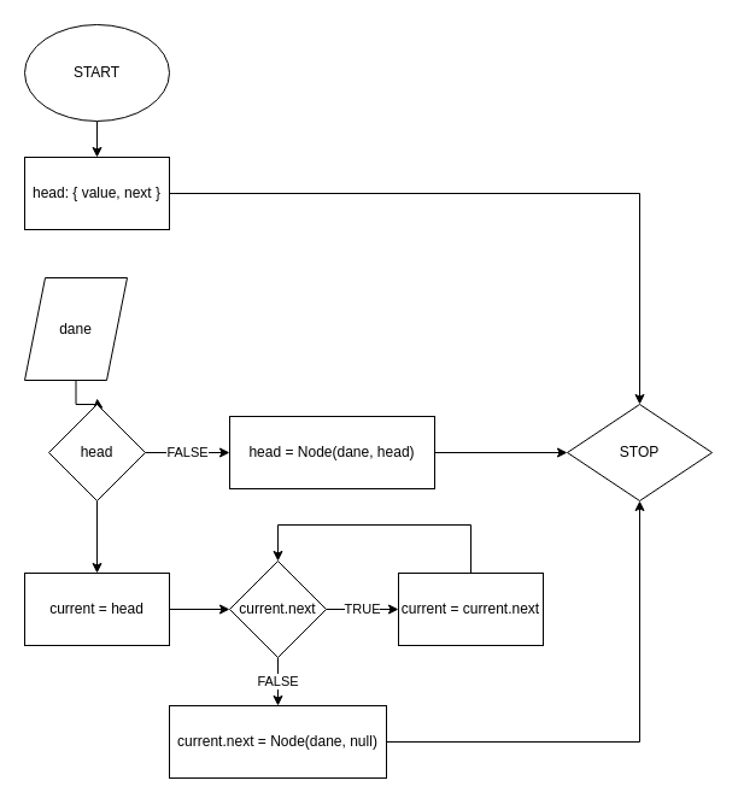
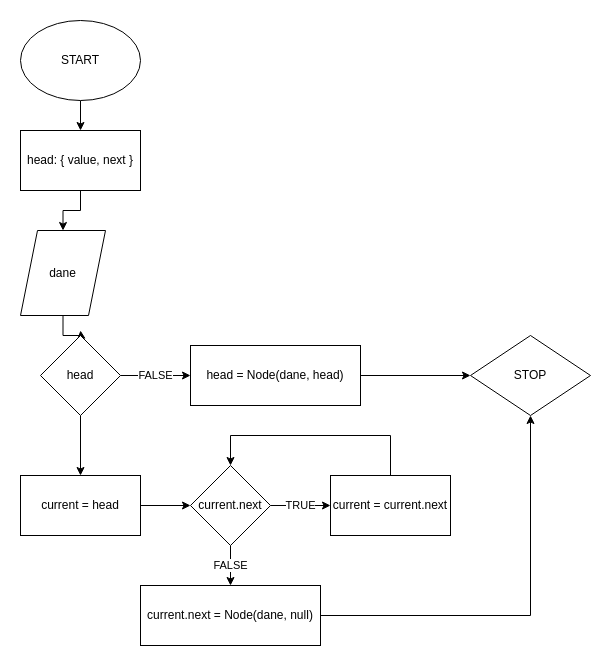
- <mxCell id="4" value="" style="edgeStyle=orthogonalEdgeStyle;rounded=0;orthogonalLoop=1;jettySize=auto;html=1;" parent="1" source="5" target="22" edge="1"><mxGeometry relative="1" as="geometry" /></mxCell>
+ <mxCell id="4" value="" style="edgeStyle=orthogonalEdgeStyle;rounded=0;orthogonalLoop=1;jettySize=auto;html=1;" parent="1" source="5" target="7" edge="1"><mxGeometry relative="1" as="geometry" /></mxCell>
